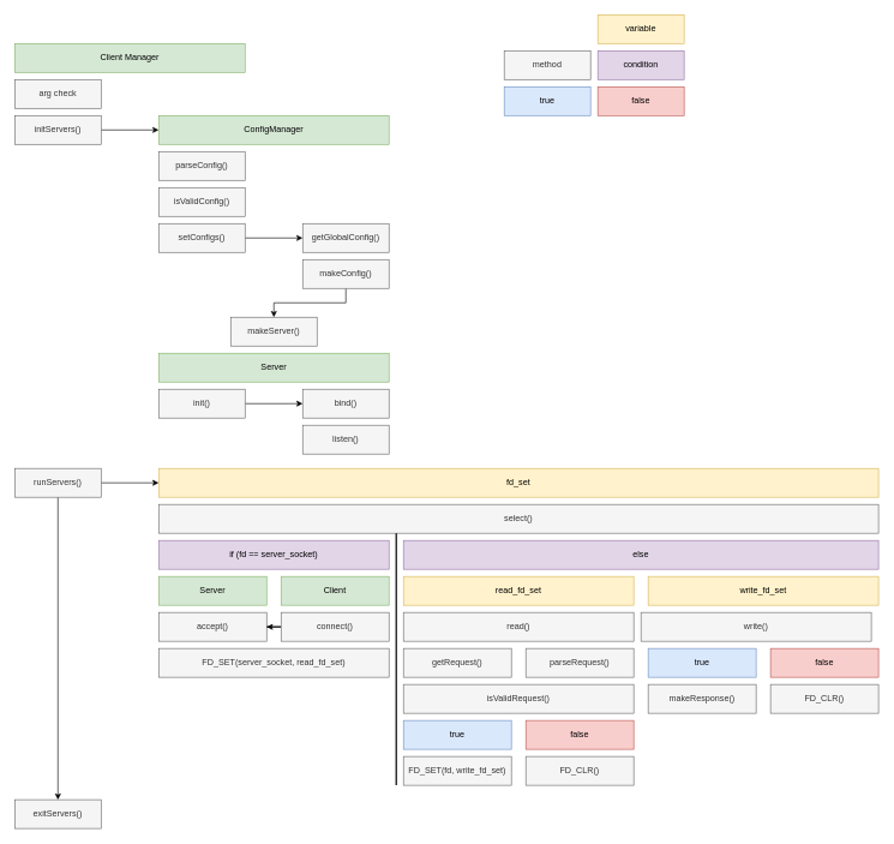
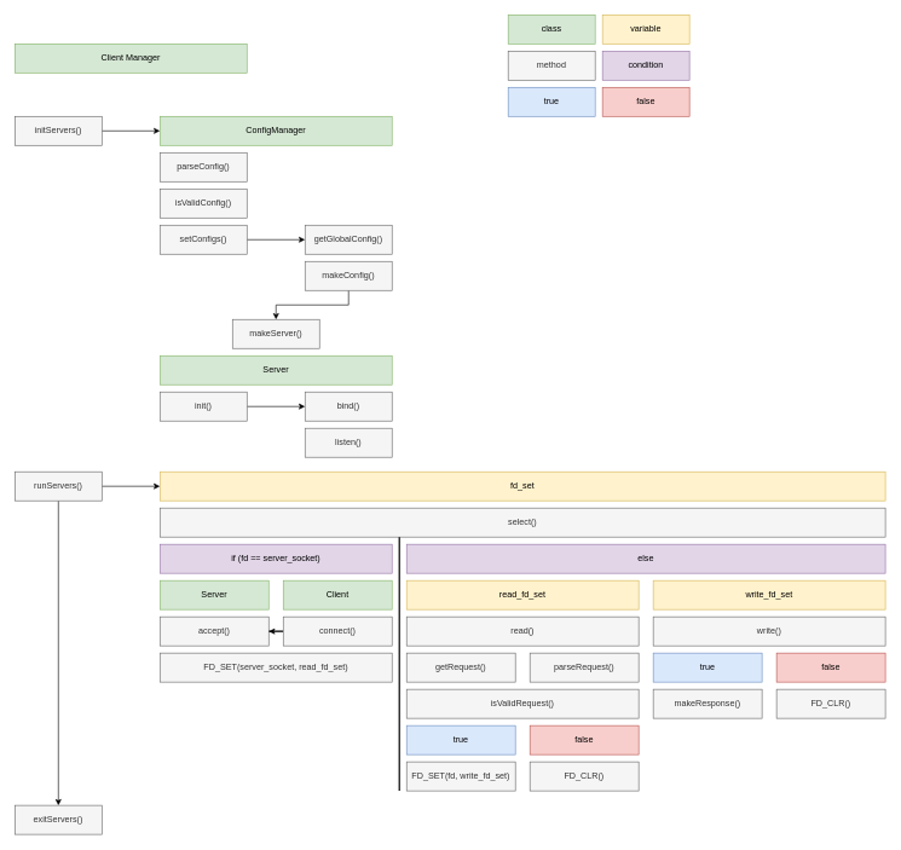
+ <mxCell id="51" value="class" style="rounded=0;whiteSpace=wrap;html=1;fillColor=#d5e8d4;strokeColor=#82b366;" vertex="1" parent="1"><mxGeometry x="700" y="20" width="120" height="40" as="geometry" /></mxCell>
- <mxCell id="9" value="arg check" style="rounded=0;whiteSpace=wrap;html=1;fillColor=#f5f5f5;strokeColor=#666666;fontColor=#333333;" vertex="1" parent="1"><mxGeometry x="20" y="110" width="120" height="40" as="geometry" /></mxCell>
- <mxCell id="8" value="write()" style="rounded=0;whiteSpace=wrap;html=1;fillColor=#f5f5f5;strokeColor=#666666;fontColor=#333333;" parent="1" vertex="1"><mxGeometry x="890" y="850" width="320" height="40" as="geometry" /></mxCell>
+ <mxCell id="8" value="write()" style="rounded=0;whiteSpace=wrap;html=1;fillColor=#f5f5f5;strokeColor=#666666;fontColor=#333333;" parent="1" vertex="1"><mxGeometry x="900" y="850" width="320" height="40" as="geometry" /></mxCell>
